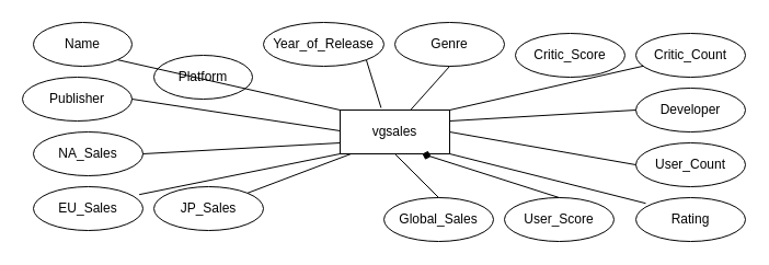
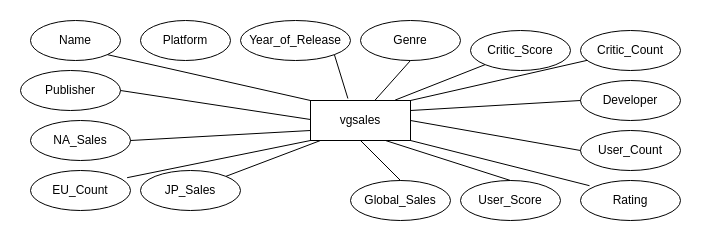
- <mxCell id="4" value="Platform" style="ellipse;whiteSpace=wrap;html=1;align=center;" parent="1" vertex="1"><mxGeometry x="140" y="50" width="90" height="40" as="geometry" /></mxCell>
+ <mxCell id="4" value="Platform" style="ellipse;whiteSpace=wrap;html=1;align=center;" parent="1" vertex="1"><mxGeometry x="140" y="20" width="90" height="40" as="geometry" /></mxCell>
+ <mxCell id="29" value="" style="endArrow=none;html=1;rounded=0;entryX=0.846;entryY=-0.01;entryDx=0;entryDy=0;entryPerimeter=0;exitX=0;exitY=1;exitDx=0;exitDy=0;" edge="1" parent="1" source="12" target="2"><mxGeometry relative="1" as="geometry"><mxPoint x="596.527" y="69.88" as="sourcePoint" /><mxPoint x="420" y="110" as="targetPoint" /><Array as="points" /></mxGeometry></mxCell>
- <mxCell id="24" value="" style="endArrow=diamond;html=1;rounded=0;exitX=0.5;exitY=0;exitDx=0;exitDy=0;entryX=0.75;entryY=1;entryDx=0;entryDy=0;" edge="1" parent="1" source="14" target="2"><mxGeometry relative="1" as="geometry"><mxPoint x="410" y="190" as="sourcePoint" /><mxPoint x="370" y="150" as="targetPoint" /><Array as="points" /></mxGeometry></mxCell>
+ <mxCell id="24" value="" style="endArrow=none;html=1;rounded=0;exitX=0.5;exitY=0;exitDx=0;exitDy=0;entryX=0.75;entryY=1;entryDx=0;entryDy=0;" edge="1" parent="1" source="14" target="2"><mxGeometry relative="1" as="geometry"><mxPoint x="410" y="190" as="sourcePoint" /><mxPoint x="370" y="150" as="targetPoint" /><Array as="points" /></mxGeometry></mxCell>
- <mxCell id="9" value="EU_Sales" style="ellipse;whiteSpace=wrap;html=1;align=center;" vertex="1" parent="1"><mxGeometry x="30" y="170" width="100" height="40" as="geometry" /></mxCell>
+ <mxCell id="9" value="EU_Count" style="ellipse;whiteSpace=wrap;html=1;align=center;" vertex="1" parent="1"><mxGeometry x="30" y="170" width="100" height="40" as="geometry" /></mxCell>
